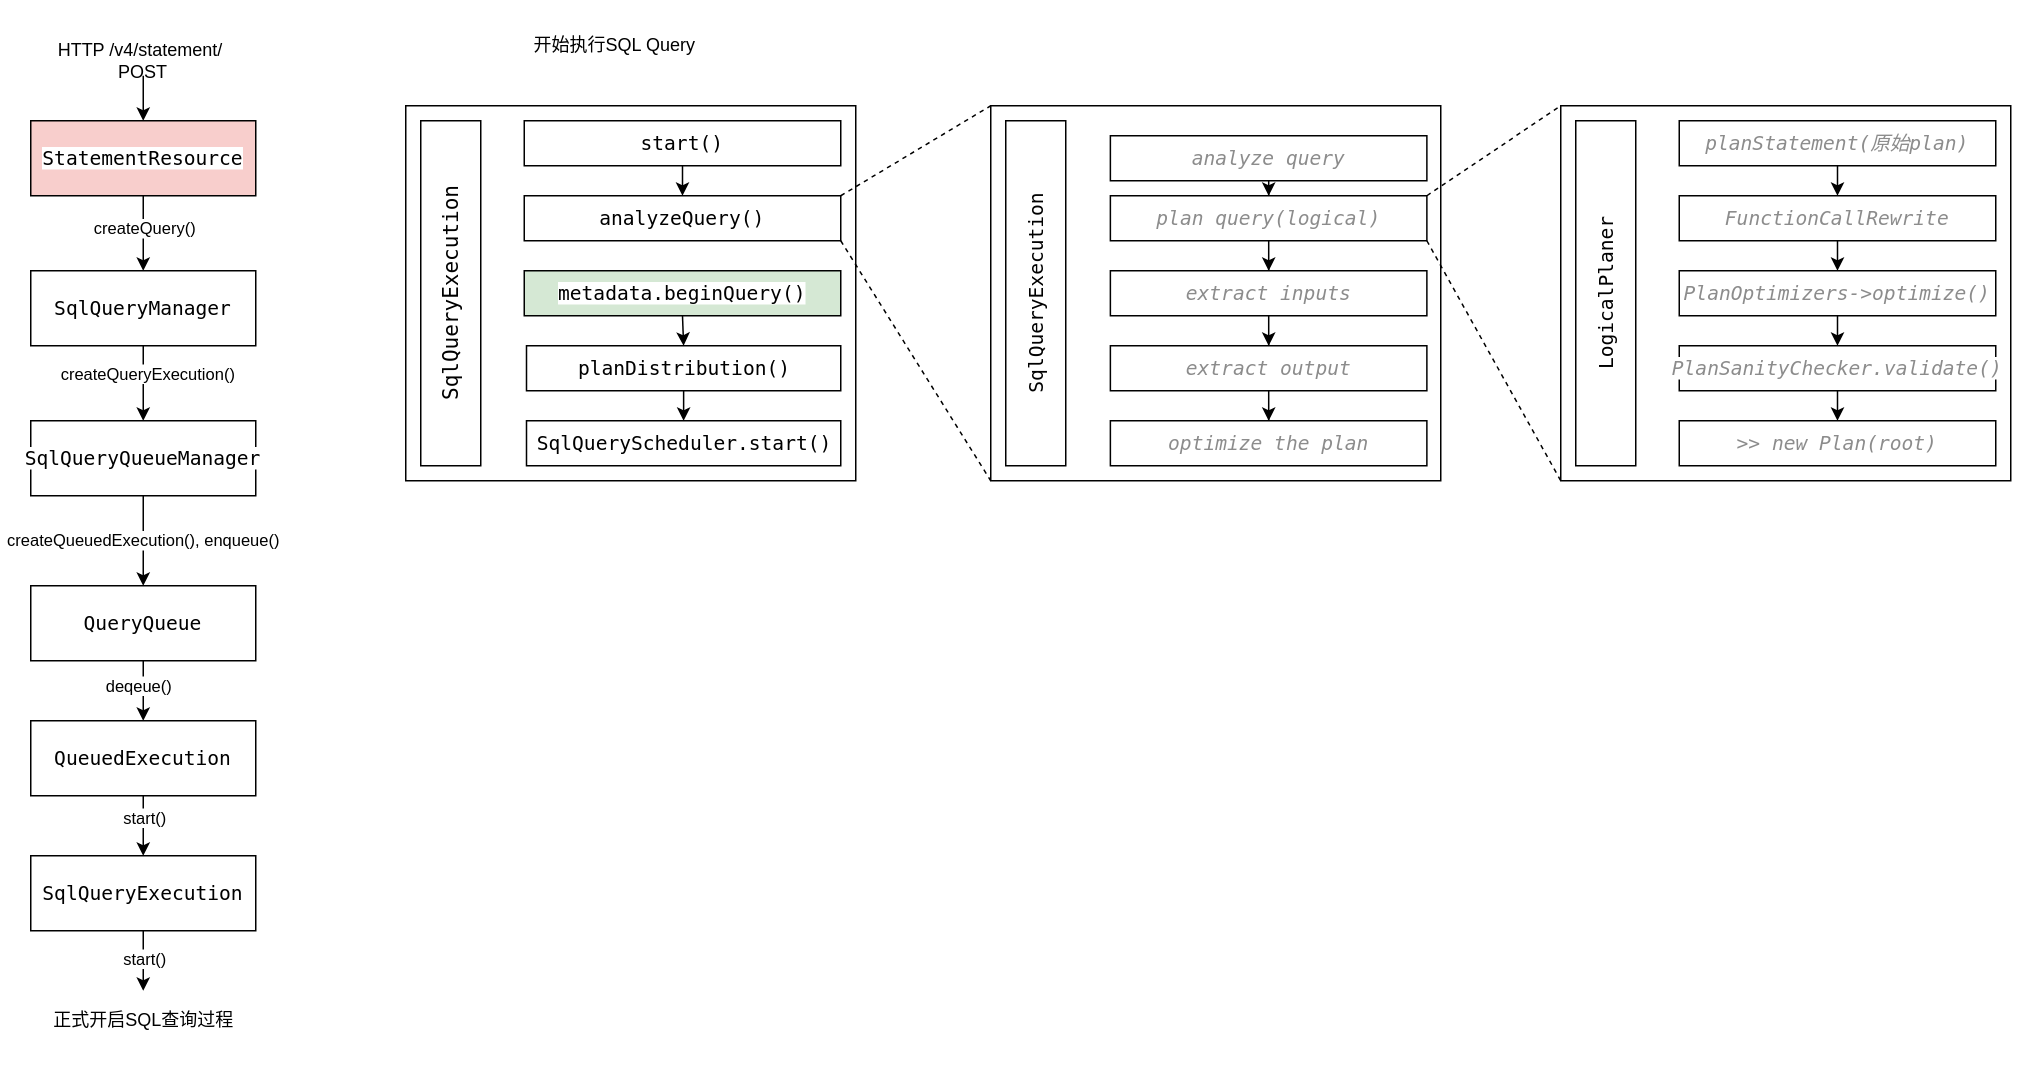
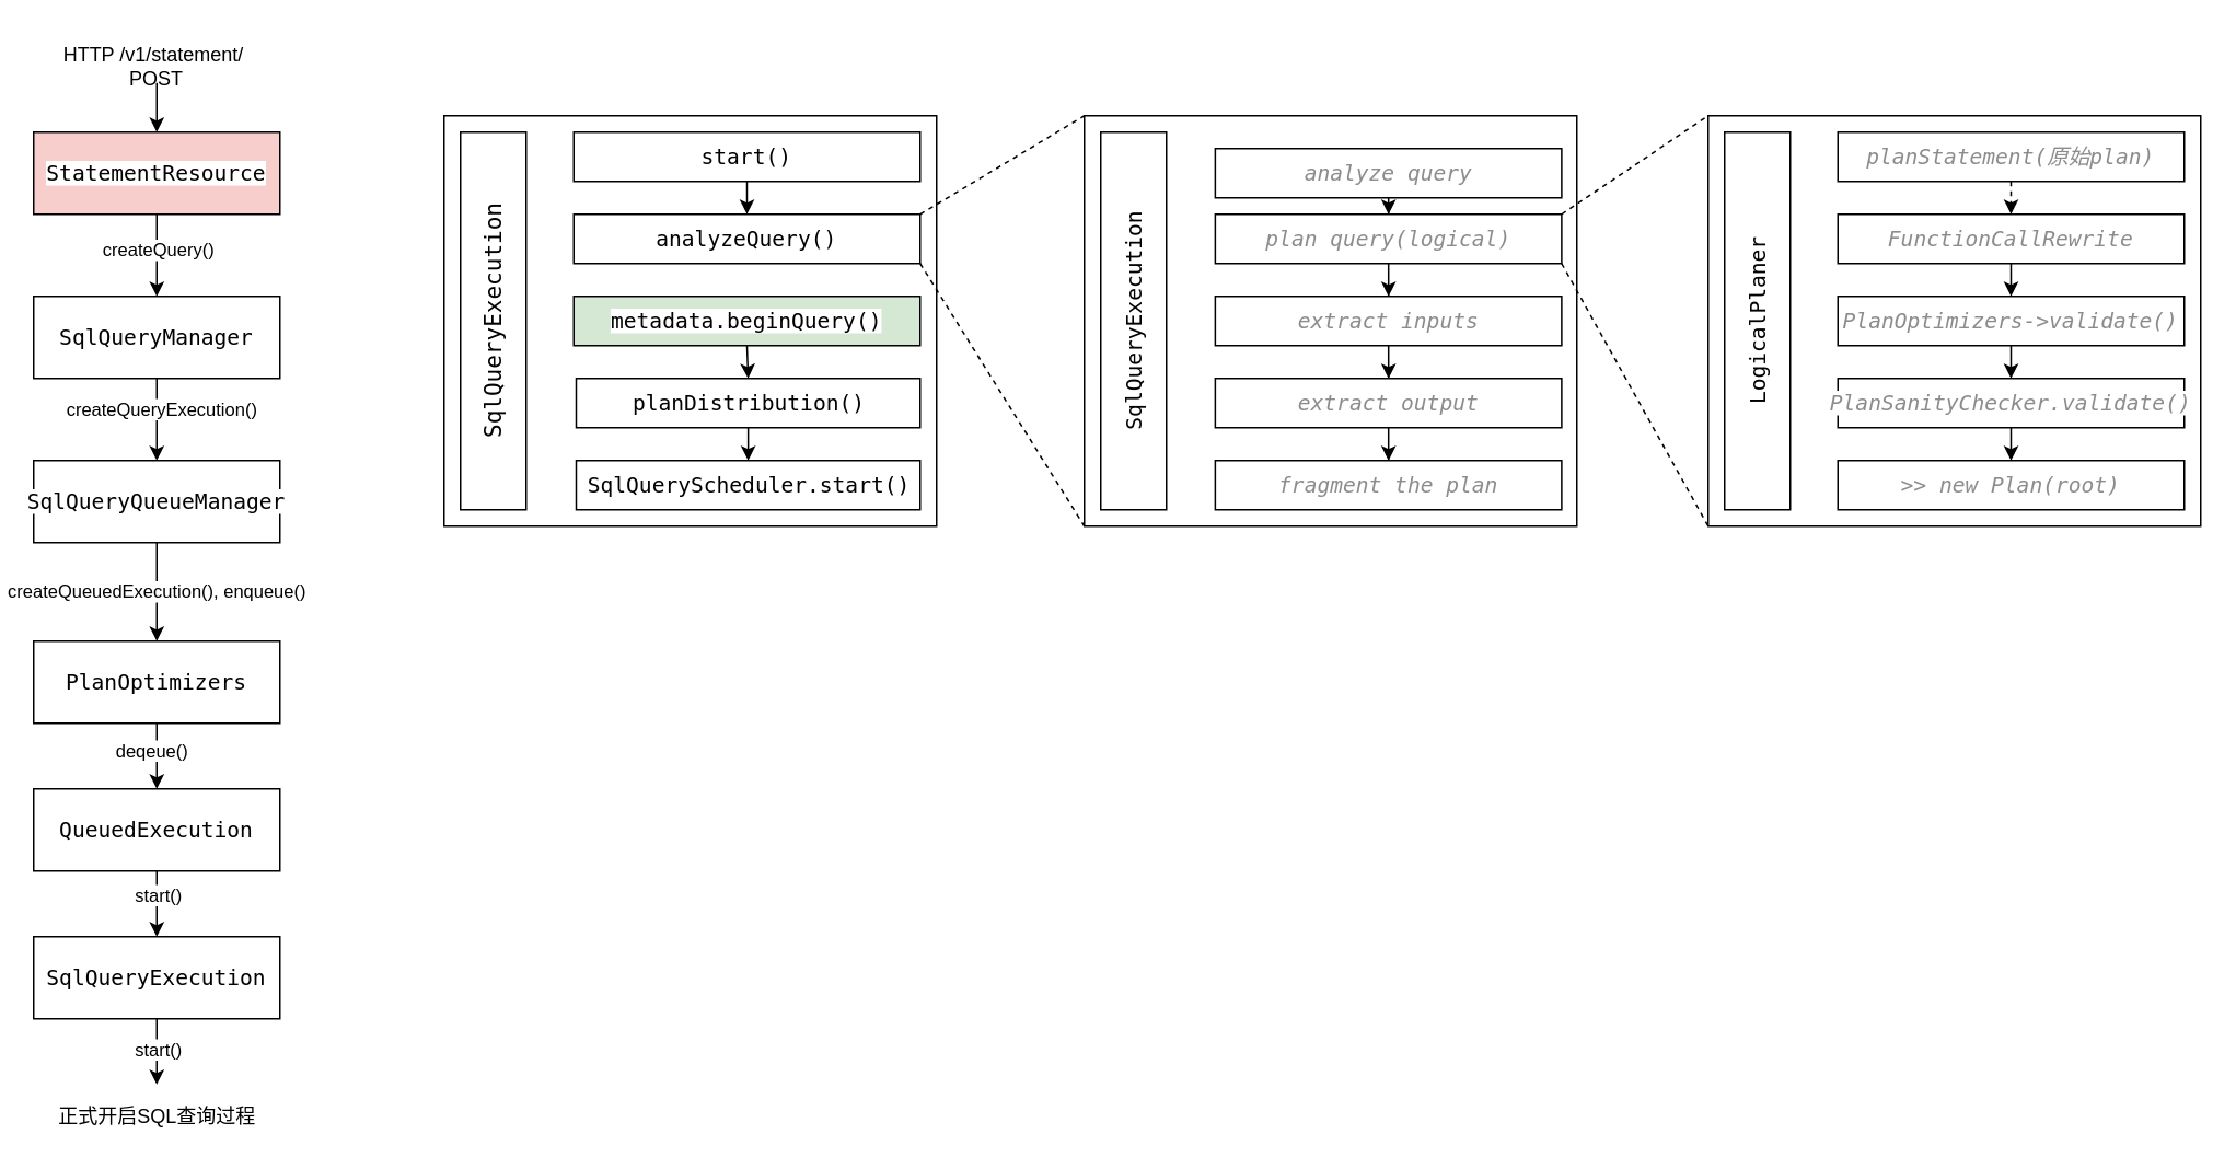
- <mxCell id="27" value="开始执行SQL Query" style="text;html=1;align=center;verticalAlign=middle;resizable=0;points=[];autosize=1;" vertex="1" parent="1"><mxGeometry x="349" y="20" width="120" height="20" as="geometry" /></mxCell>
- <mxCell id="13" value="HTTP /v4/statement/&amp;nbsp; POST" style="text;html=1;strokeColor=none;fillColor=none;align=center;verticalAlign=middle;whiteSpace=wrap;rounded=0;" vertex="1" parent="1"><mxGeometry x="20" y="30" width="150" height="20" as="geometry" /></mxCell>
+ <mxCell id="13" value="HTTP /v1/statement/&amp;nbsp; POST" style="text;html=1;strokeColor=none;fillColor=none;align=center;verticalAlign=middle;whiteSpace=wrap;rounded=0;" vertex="1" parent="1"><mxGeometry x="20" y="30" width="150" height="20" as="geometry" /></mxCell>
- <mxCell id="51" style="edgeStyle=orthogonalEdgeStyle;rounded=0;orthogonalLoop=1;jettySize=auto;html=1;exitX=0.5;exitY=1;exitDx=0;exitDy=0;entryX=0.5;entryY=0;entryDx=0;entryDy=0;" edge="1" parent="1" source="52" target="54"><mxGeometry relative="1" as="geometry" /></mxCell>
+ <mxCell id="51" style="edgeStyle=orthogonalEdgeStyle;rounded=0;orthogonalLoop=1;jettySize=auto;html=1;exitX=0.5;exitY=1;exitDx=0;exitDy=0;entryX=0.5;entryY=0;entryDx=0;entryDy=0;dashed=1;" edge="1" parent="1" source="52" target="54"><mxGeometry relative="1" as="geometry" /></mxCell>
- <mxCell id="56" value="&lt;pre style=&quot;background-color: rgb(255 , 255 , 255)&quot;&gt;&lt;pre&gt;&lt;pre&gt;&lt;pre&gt;&lt;pre&gt;&lt;pre&gt;&lt;pre&gt;&lt;pre&gt;&lt;font face=&quot;jetbrains mono, monospace&quot;&gt;&lt;font color=&quot;#8c8c8c&quot;&gt;&lt;span style=&quot;font-size: 13.067px&quot;&gt;&lt;i&gt;PlanOptimizers-&amp;gt;optimize()&lt;/i&gt;&lt;/span&gt;&lt;/font&gt;&lt;font color=&quot;#080808&quot;&gt;&lt;span style=&quot;font-size: 9.8pt&quot;&gt;&lt;br&gt;&lt;/span&gt;&lt;/font&gt;&lt;/font&gt;&lt;/pre&gt;&lt;/pre&gt;&lt;/pre&gt;&lt;/pre&gt;&lt;/pre&gt;&lt;/pre&gt;&lt;/pre&gt;&lt;/pre&gt;" style="rounded=0;whiteSpace=wrap;html=1;" vertex="1" parent="1"><mxGeometry x="1119" y="180" width="211" height="30" as="geometry" /></mxCell>
+ <mxCell id="56" value="&lt;pre style=&quot;background-color: rgb(255 , 255 , 255)&quot;&gt;&lt;pre&gt;&lt;pre&gt;&lt;pre&gt;&lt;pre&gt;&lt;pre&gt;&lt;pre&gt;&lt;pre&gt;&lt;font face=&quot;jetbrains mono, monospace&quot;&gt;&lt;font color=&quot;#8c8c8c&quot;&gt;&lt;span style=&quot;font-size: 13.067px&quot;&gt;&lt;i&gt;PlanOptimizers-&amp;gt;validate()&lt;/i&gt;&lt;/span&gt;&lt;/font&gt;&lt;font color=&quot;#080808&quot;&gt;&lt;span style=&quot;font-size: 9.8pt&quot;&gt;&lt;br&gt;&lt;/span&gt;&lt;/font&gt;&lt;/font&gt;&lt;/pre&gt;&lt;/pre&gt;&lt;/pre&gt;&lt;/pre&gt;&lt;/pre&gt;&lt;/pre&gt;&lt;/pre&gt;&lt;/pre&gt;" style="rounded=0;whiteSpace=wrap;html=1;" vertex="1" parent="1"><mxGeometry x="1119" y="180" width="211" height="30" as="geometry" /></mxCell>
- <mxCell id="49" value="&lt;pre style=&quot;background-color: #ffffff ; color: #080808 ; font-family: &amp;#34;jetbrains mono&amp;#34; , monospace ; font-size: 9.8pt&quot;&gt;&lt;pre style=&quot;font-family: &amp;#34;jetbrains mono&amp;#34; , monospace ; font-size: 9.8pt&quot;&gt;&lt;pre style=&quot;font-family: &amp;#34;jetbrains mono&amp;#34; , monospace ; font-size: 9.8pt&quot;&gt;&lt;pre style=&quot;font-family: &amp;#34;jetbrains mono&amp;#34; , monospace ; font-size: 9.8pt&quot;&gt;&lt;pre style=&quot;font-family: &amp;#34;jetbrains mono&amp;#34; , monospace ; font-size: 9.8pt&quot;&gt;&lt;pre style=&quot;font-family: &amp;#34;jetbrains mono&amp;#34; , monospace ; font-size: 9.8pt&quot;&gt;&lt;pre style=&quot;font-family: &amp;#34;jetbrains mono&amp;#34; , monospace ; font-size: 9.8pt&quot;&gt;&lt;pre style=&quot;font-family: &amp;#34;jetbrains mono&amp;#34; , monospace ; font-size: 9.8pt&quot;&gt;&lt;span style=&quot;color: #8c8c8c ; font-style: italic&quot;&gt;optimize the plan&lt;/span&gt;&lt;/pre&gt;&lt;/pre&gt;&lt;/pre&gt;&lt;/pre&gt;&lt;/pre&gt;&lt;/pre&gt;&lt;/pre&gt;&lt;/pre&gt;" style="rounded=0;whiteSpace=wrap;html=1;" vertex="1" parent="1"><mxGeometry x="739.75" y="280" width="211" height="30" as="geometry" /></mxCell>
+ <mxCell id="49" value="&lt;pre style=&quot;background-color: #ffffff ; color: #080808 ; font-family: &amp;#34;jetbrains mono&amp;#34; , monospace ; font-size: 9.8pt&quot;&gt;&lt;pre style=&quot;font-family: &amp;#34;jetbrains mono&amp;#34; , monospace ; font-size: 9.8pt&quot;&gt;&lt;pre style=&quot;font-family: &amp;#34;jetbrains mono&amp;#34; , monospace ; font-size: 9.8pt&quot;&gt;&lt;pre style=&quot;font-family: &amp;#34;jetbrains mono&amp;#34; , monospace ; font-size: 9.8pt&quot;&gt;&lt;pre style=&quot;font-family: &amp;#34;jetbrains mono&amp;#34; , monospace ; font-size: 9.8pt&quot;&gt;&lt;pre style=&quot;font-family: &amp;#34;jetbrains mono&amp;#34; , monospace ; font-size: 9.8pt&quot;&gt;&lt;pre style=&quot;font-family: &amp;#34;jetbrains mono&amp;#34; , monospace ; font-size: 9.8pt&quot;&gt;&lt;pre style=&quot;font-family: &amp;#34;jetbrains mono&amp;#34; , monospace ; font-size: 9.8pt&quot;&gt;&lt;span style=&quot;color: #8c8c8c ; font-style: italic&quot;&gt;fragment the plan&lt;/span&gt;&lt;/pre&gt;&lt;/pre&gt;&lt;/pre&gt;&lt;/pre&gt;&lt;/pre&gt;&lt;/pre&gt;&lt;/pre&gt;&lt;/pre&gt;" style="rounded=0;whiteSpace=wrap;html=1;" vertex="1" parent="1"><mxGeometry x="739.75" y="280" width="211" height="30" as="geometry" /></mxCell>
- <mxCell id="18" value="&lt;pre style=&quot;background-color: #ffffff ; color: #080808 ; font-family: &amp;#34;jetbrains mono&amp;#34; , monospace ; font-size: 9.8pt&quot;&gt;&lt;pre style=&quot;font-family: &amp;#34;jetbrains mono&amp;#34; , monospace ; font-size: 9.8pt&quot;&gt;&lt;span style=&quot;color: #000000&quot;&gt;QueryQueue&lt;/span&gt;&lt;/pre&gt;&lt;/pre&gt;" style="rounded=0;whiteSpace=wrap;html=1;" vertex="1" parent="1"><mxGeometry x="20" y="390" width="150" height="50" as="geometry" /></mxCell>
+ <mxCell id="18" value="&lt;pre style=&quot;background-color: #ffffff ; color: #080808 ; font-family: &amp;#34;jetbrains mono&amp;#34; , monospace ; font-size: 9.8pt&quot;&gt;&lt;pre style=&quot;font-family: &amp;#34;jetbrains mono&amp;#34; , monospace ; font-size: 9.8pt&quot;&gt;&lt;span style=&quot;color: #000000&quot;&gt;PlanOptimizers&lt;/span&gt;&lt;/pre&gt;&lt;/pre&gt;" style="rounded=0;whiteSpace=wrap;html=1;" vertex="1" parent="1"><mxGeometry x="20" y="390" width="150" height="50" as="geometry" /></mxCell>
